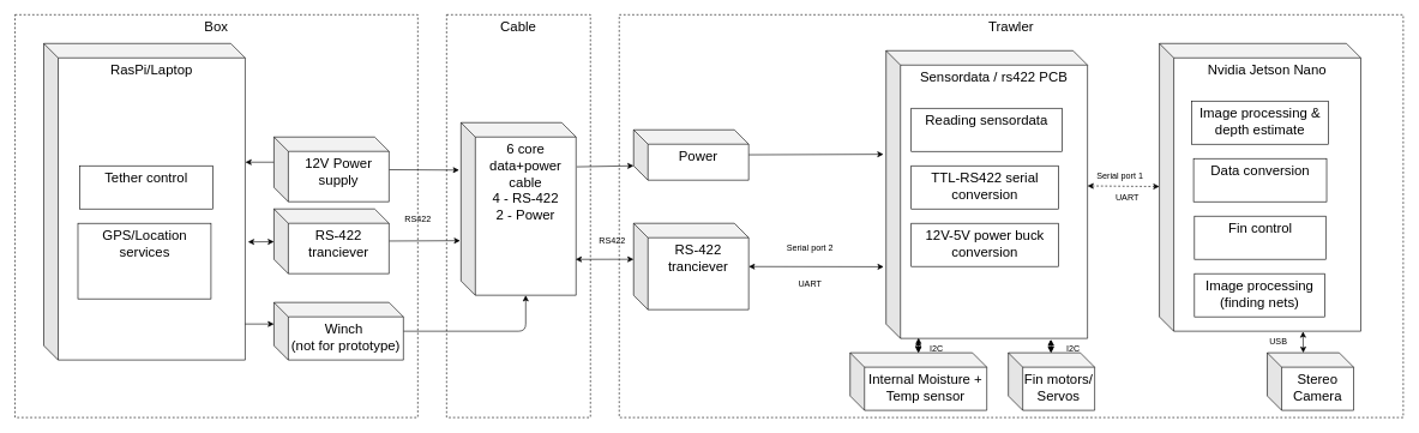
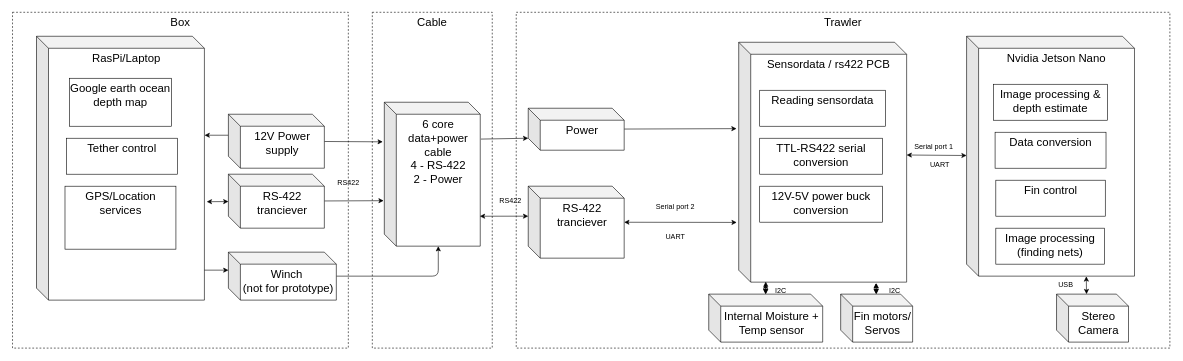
+ <mxCell id="9" value="Google earth ocean depth map" style="rounded=0;whiteSpace=wrap;html=1;fontSize=19;fillColor=default;verticalAlign=top;" parent="7" vertex="1"><mxGeometry x="115" y="130" width="170" height="80" as="geometry" /></mxCell>
- <mxCell id="33" style="edgeStyle=none;html=1;entryX=1;entryY=0.47;entryDx=0;entryDy=0;entryPerimeter=0;startArrow=classic;startFill=1;dashed=1;" parent="25" source="34" target="27" edge="1"><mxGeometry relative="1" as="geometry" /></mxCell>
+ <mxCell id="33" style="edgeStyle=none;html=1;entryX=1;entryY=0.47;entryDx=0;entryDy=0;entryPerimeter=0;startArrow=classic;startFill=1;" parent="25" source="34" target="27" edge="1"><mxGeometry relative="1" as="geometry" /></mxCell>
